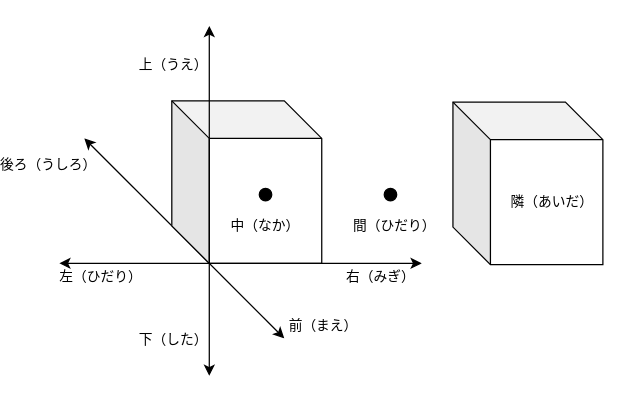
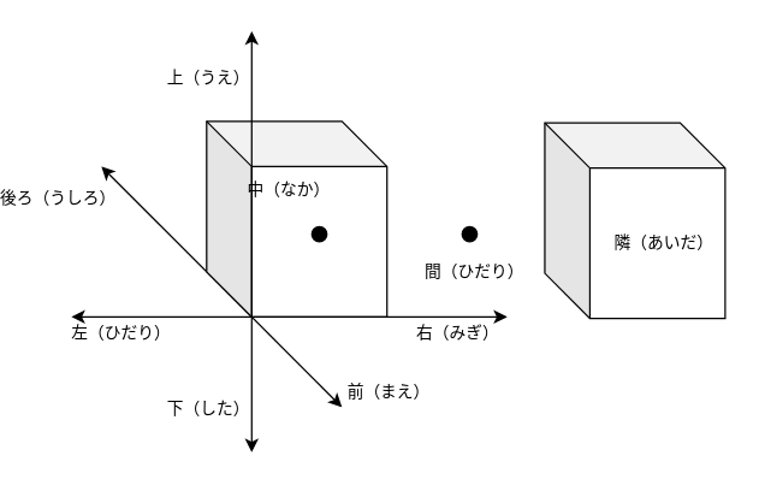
- <mxCell id="13" value="&lt;font style=&quot;font-size: 11px&quot;&gt;中（なか）&lt;/font&gt;" style="text;html=1;strokeColor=none;fillColor=none;align=center;verticalAlign=middle;whiteSpace=wrap;rounded=0;labelBackgroundColor=none;" parent="1" vertex="1"><mxGeometry x="155" y="170" width="60" height="20" as="geometry" /></mxCell>
+ <mxCell id="13" value="&lt;font style=&quot;font-size: 11px&quot;&gt;中（なか）&lt;/font&gt;" style="text;html=1;strokeColor=none;fillColor=none;align=center;verticalAlign=middle;whiteSpace=wrap;rounded=0;labelBackgroundColor=none;" parent="1" vertex="1"><mxGeometry x="135" y="115" width="60" height="20" as="geometry" /></mxCell>
